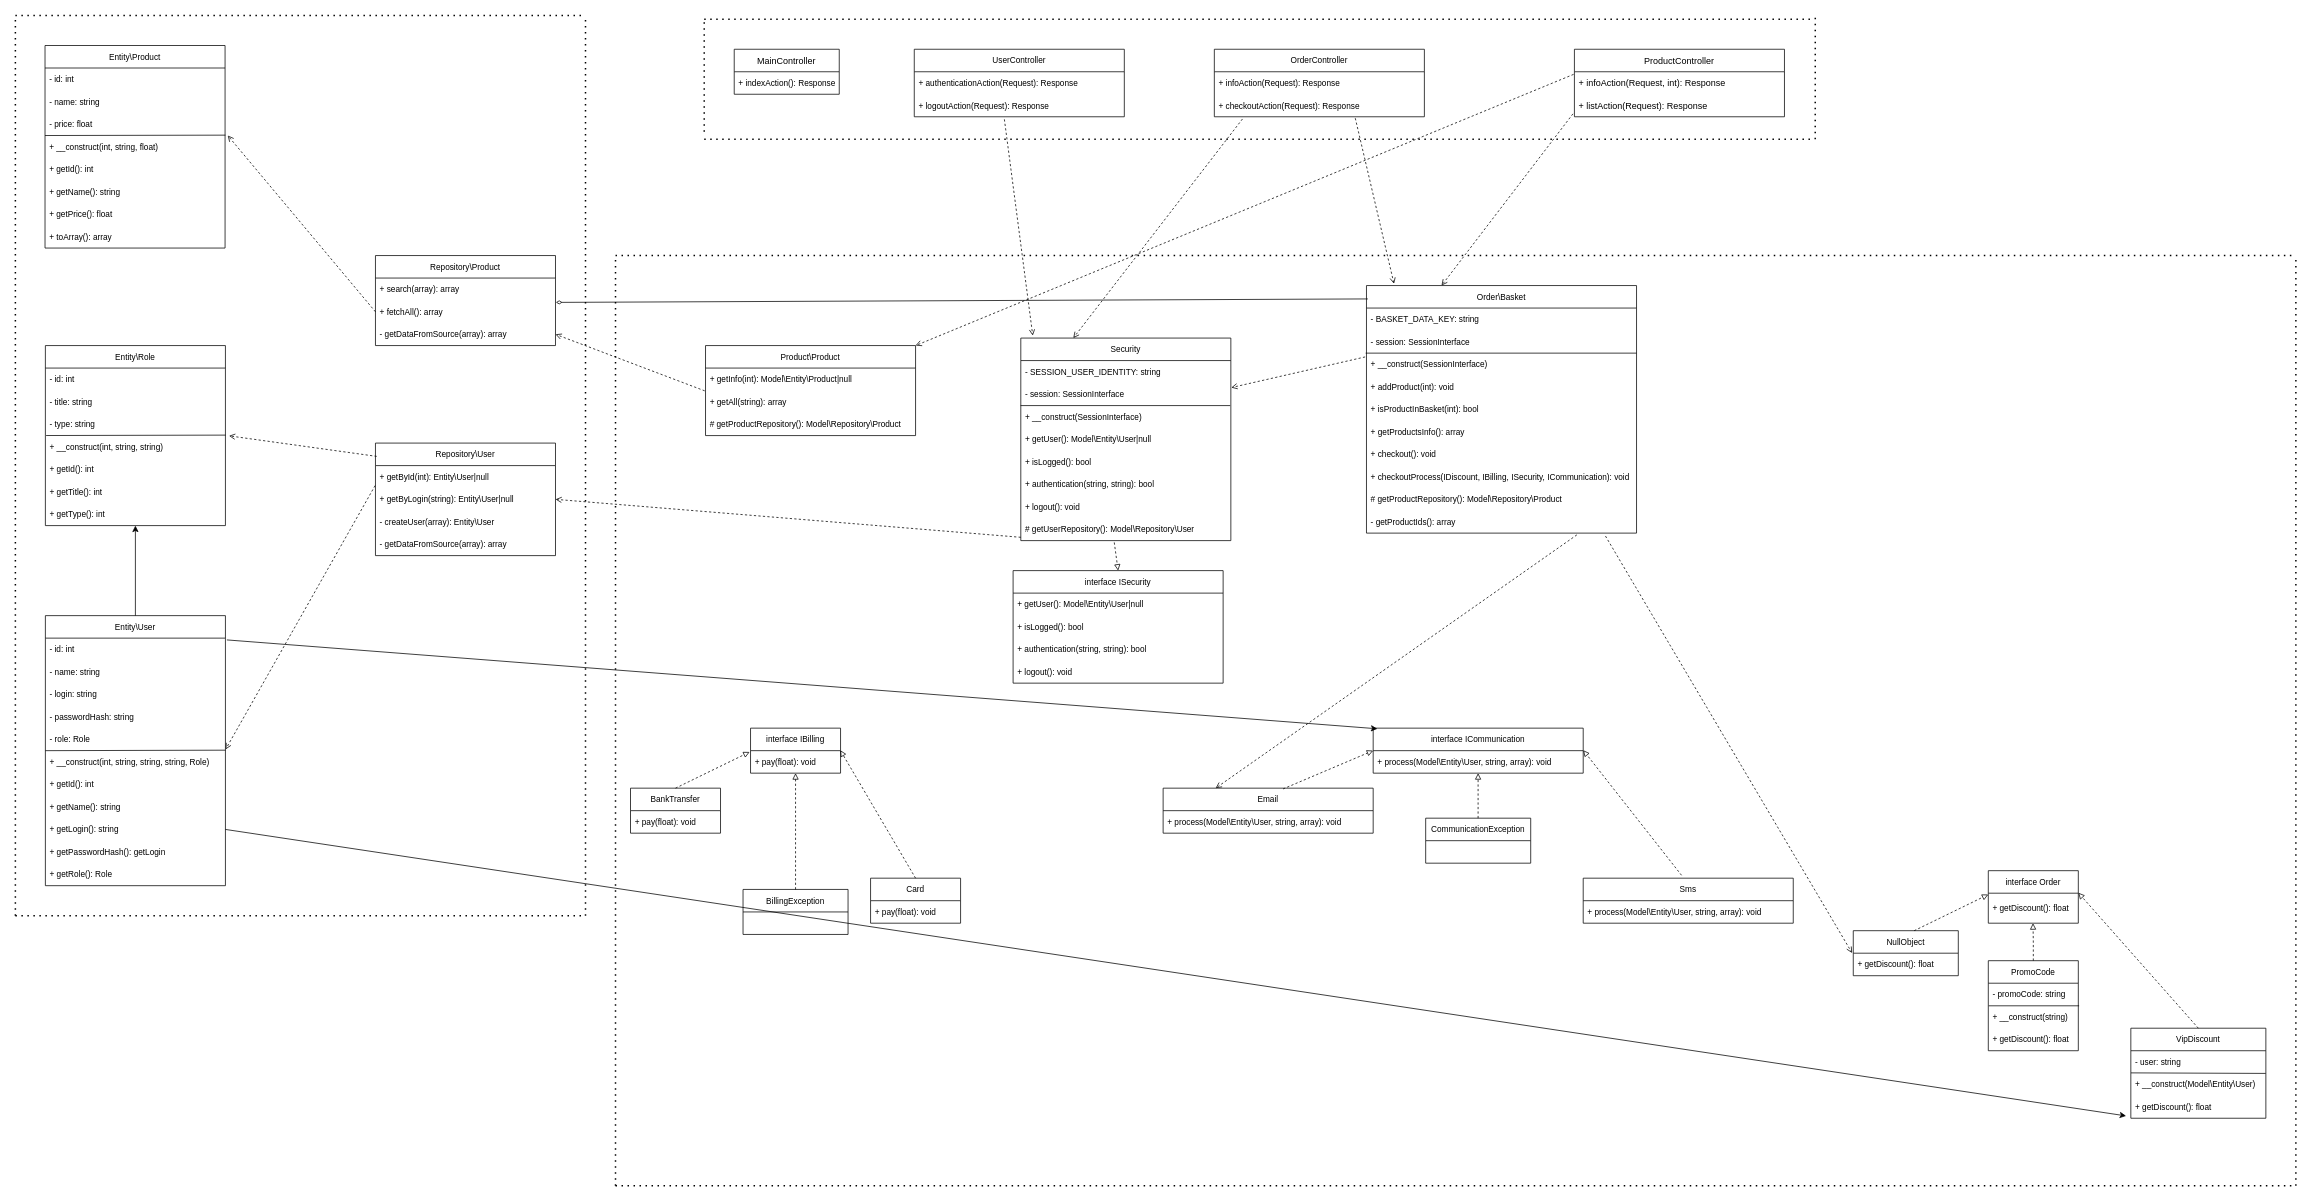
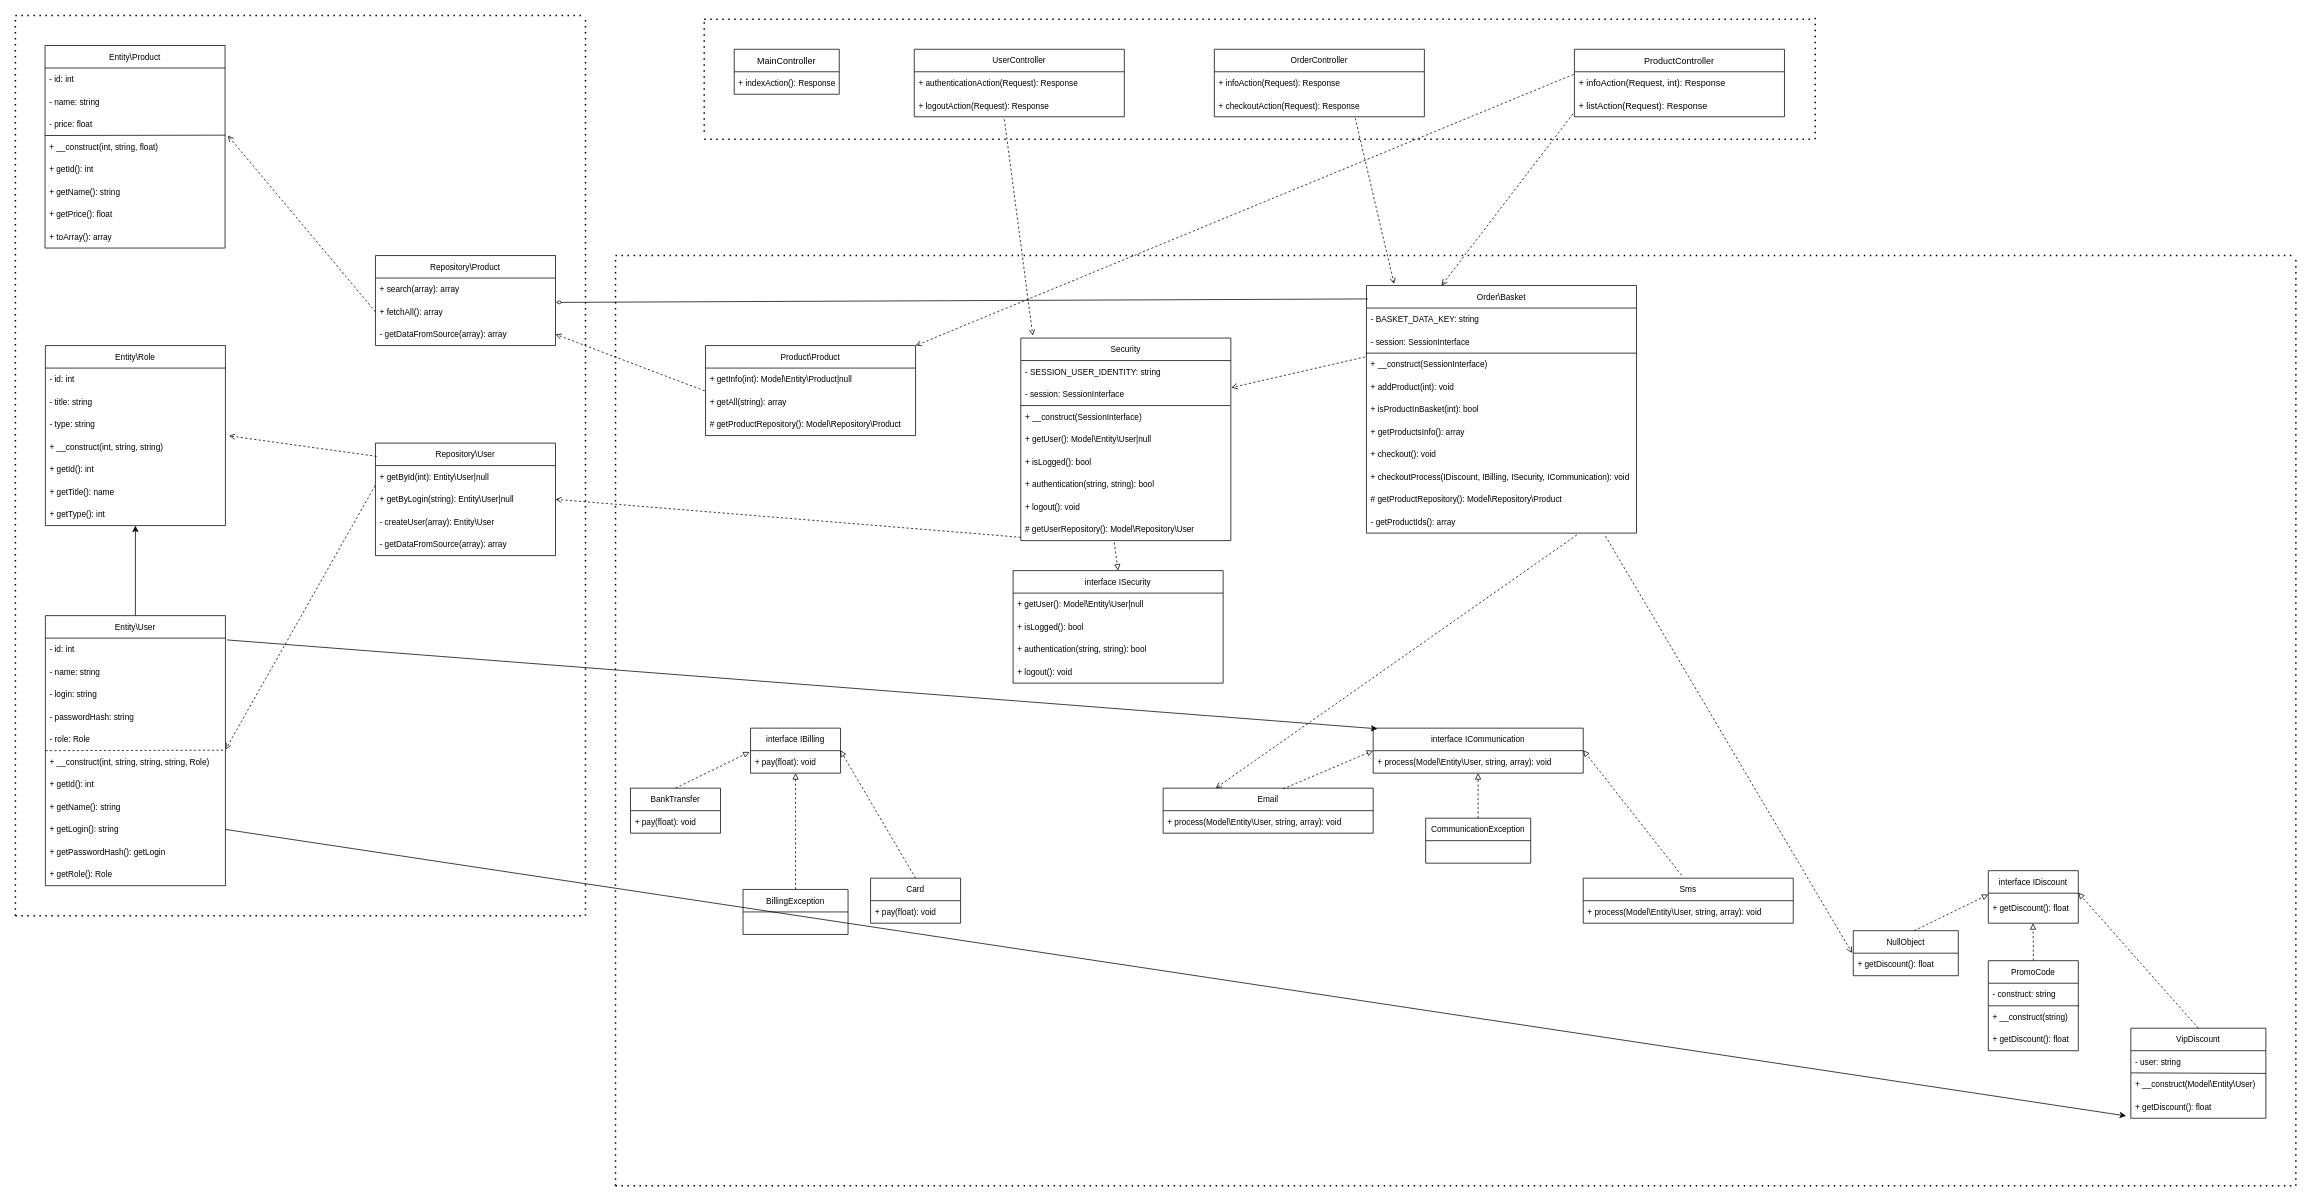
- <mxCell id="126" value="" style="endArrow=open;html=1;rounded=0;dashed=1;fontSize=11;exitX=0.134;exitY=1.098;exitDx=0;exitDy=0;endFill=0;exitPerimeter=0;entryX=0.25;entryY=0;entryDx=0;entryDy=0;" edge="1" parent="1" source="9" target="103"><mxGeometry width="50" height="50" relative="1" as="geometry"><mxPoint x="1210" y="540" as="sourcePoint" /><mxPoint x="1830" y="1020" as="targetPoint" /></mxGeometry></mxCell>
- <mxCell id="31" value="" style="endArrow=none;html=1;rounded=0;fontSize=11;exitX=0.004;exitY=0.997;exitDx=0;exitDy=0;exitPerimeter=0;entryX=1.001;entryY=-0.021;entryDx=0;entryDy=0;entryPerimeter=0;" edge="1" parent="23" source="26" target="27"><mxGeometry width="50" height="50" relative="1" as="geometry"><mxPoint x="20" y="70" as="sourcePoint" /><mxPoint x="70" y="20" as="targetPoint" /></mxGeometry></mxCell>
- <mxCell id="29" value="+ getTitle(): int" style="text;strokeColor=none;fillColor=none;align=left;verticalAlign=middle;spacingLeft=4;spacingRight=4;overflow=hidden;points=[[0,0.5],[1,0.5]];portConstraint=eastwest;rotatable=0;fontSize=11;" vertex="1" parent="23"><mxGeometry y="180" width="240" height="30" as="geometry" /></mxCell>
+ <mxCell id="29" value="+ getTitle(): name" style="text;strokeColor=none;fillColor=none;align=left;verticalAlign=middle;spacingLeft=4;spacingRight=4;overflow=hidden;points=[[0,0.5],[1,0.5]];portConstraint=eastwest;rotatable=0;fontSize=11;" vertex="1" parent="23"><mxGeometry y="180" width="240" height="30" as="geometry" /></mxCell>
- <mxCell id="44" value="" style="endArrow=none;html=1;rounded=0;fontSize=11;exitX=0;exitY=1;exitDx=0;exitDy=0;exitPerimeter=0;entryX=1.001;entryY=-0.021;entryDx=0;entryDy=0;entryPerimeter=0;" edge="1" parent="32" source="37" target="38"><mxGeometry width="50" height="50" relative="1" as="geometry"><mxPoint x="20" y="70" as="sourcePoint" /><mxPoint x="70" y="20" as="targetPoint" /></mxGeometry></mxCell>
+ <mxCell id="44" value="" style="endArrow=none;html=1;rounded=0;fontSize=11;exitX=0;exitY=1;exitDx=0;exitDy=0;exitPerimeter=0;entryX=1.001;entryY=-0.021;entryDx=0;entryDy=0;entryPerimeter=0;dashed=1;" edge="1" parent="32" source="37" target="38"><mxGeometry width="50" height="50" relative="1" as="geometry"><mxPoint x="20" y="70" as="sourcePoint" /><mxPoint x="70" y="20" as="targetPoint" /></mxGeometry></mxCell>
- <mxCell id="75" value="interface Order" style="swimlane;fontStyle=0;childLayout=stackLayout;horizontal=1;startSize=30;horizontalStack=0;resizeParent=1;resizeParentMax=0;resizeLast=0;collapsible=1;marginBottom=0;fontSize=11;" vertex="1" parent="1"><mxGeometry x="2650" y="1160" width="120" height="70" as="geometry" /></mxCell>
+ <mxCell id="75" value="interface IDiscount" style="swimlane;fontStyle=0;childLayout=stackLayout;horizontal=1;startSize=30;horizontalStack=0;resizeParent=1;resizeParentMax=0;resizeLast=0;collapsible=1;marginBottom=0;fontSize=11;" vertex="1" parent="1"><mxGeometry x="2650" y="1160" width="120" height="70" as="geometry" /></mxCell>
- <mxCell id="71" value="- promoCode: string" style="text;strokeColor=none;fillColor=none;align=left;verticalAlign=middle;spacingLeft=4;spacingRight=4;overflow=hidden;points=[[0,0.5],[1,0.5]];portConstraint=eastwest;rotatable=0;fontSize=11;" vertex="1" parent="70"><mxGeometry y="30" width="120" height="30" as="geometry" /></mxCell>
+ <mxCell id="71" value="- construct: string" style="text;strokeColor=none;fillColor=none;align=left;verticalAlign=middle;spacingLeft=4;spacingRight=4;overflow=hidden;points=[[0,0.5],[1,0.5]];portConstraint=eastwest;rotatable=0;fontSize=11;" vertex="1" parent="70"><mxGeometry y="30" width="120" height="30" as="geometry" /></mxCell>
